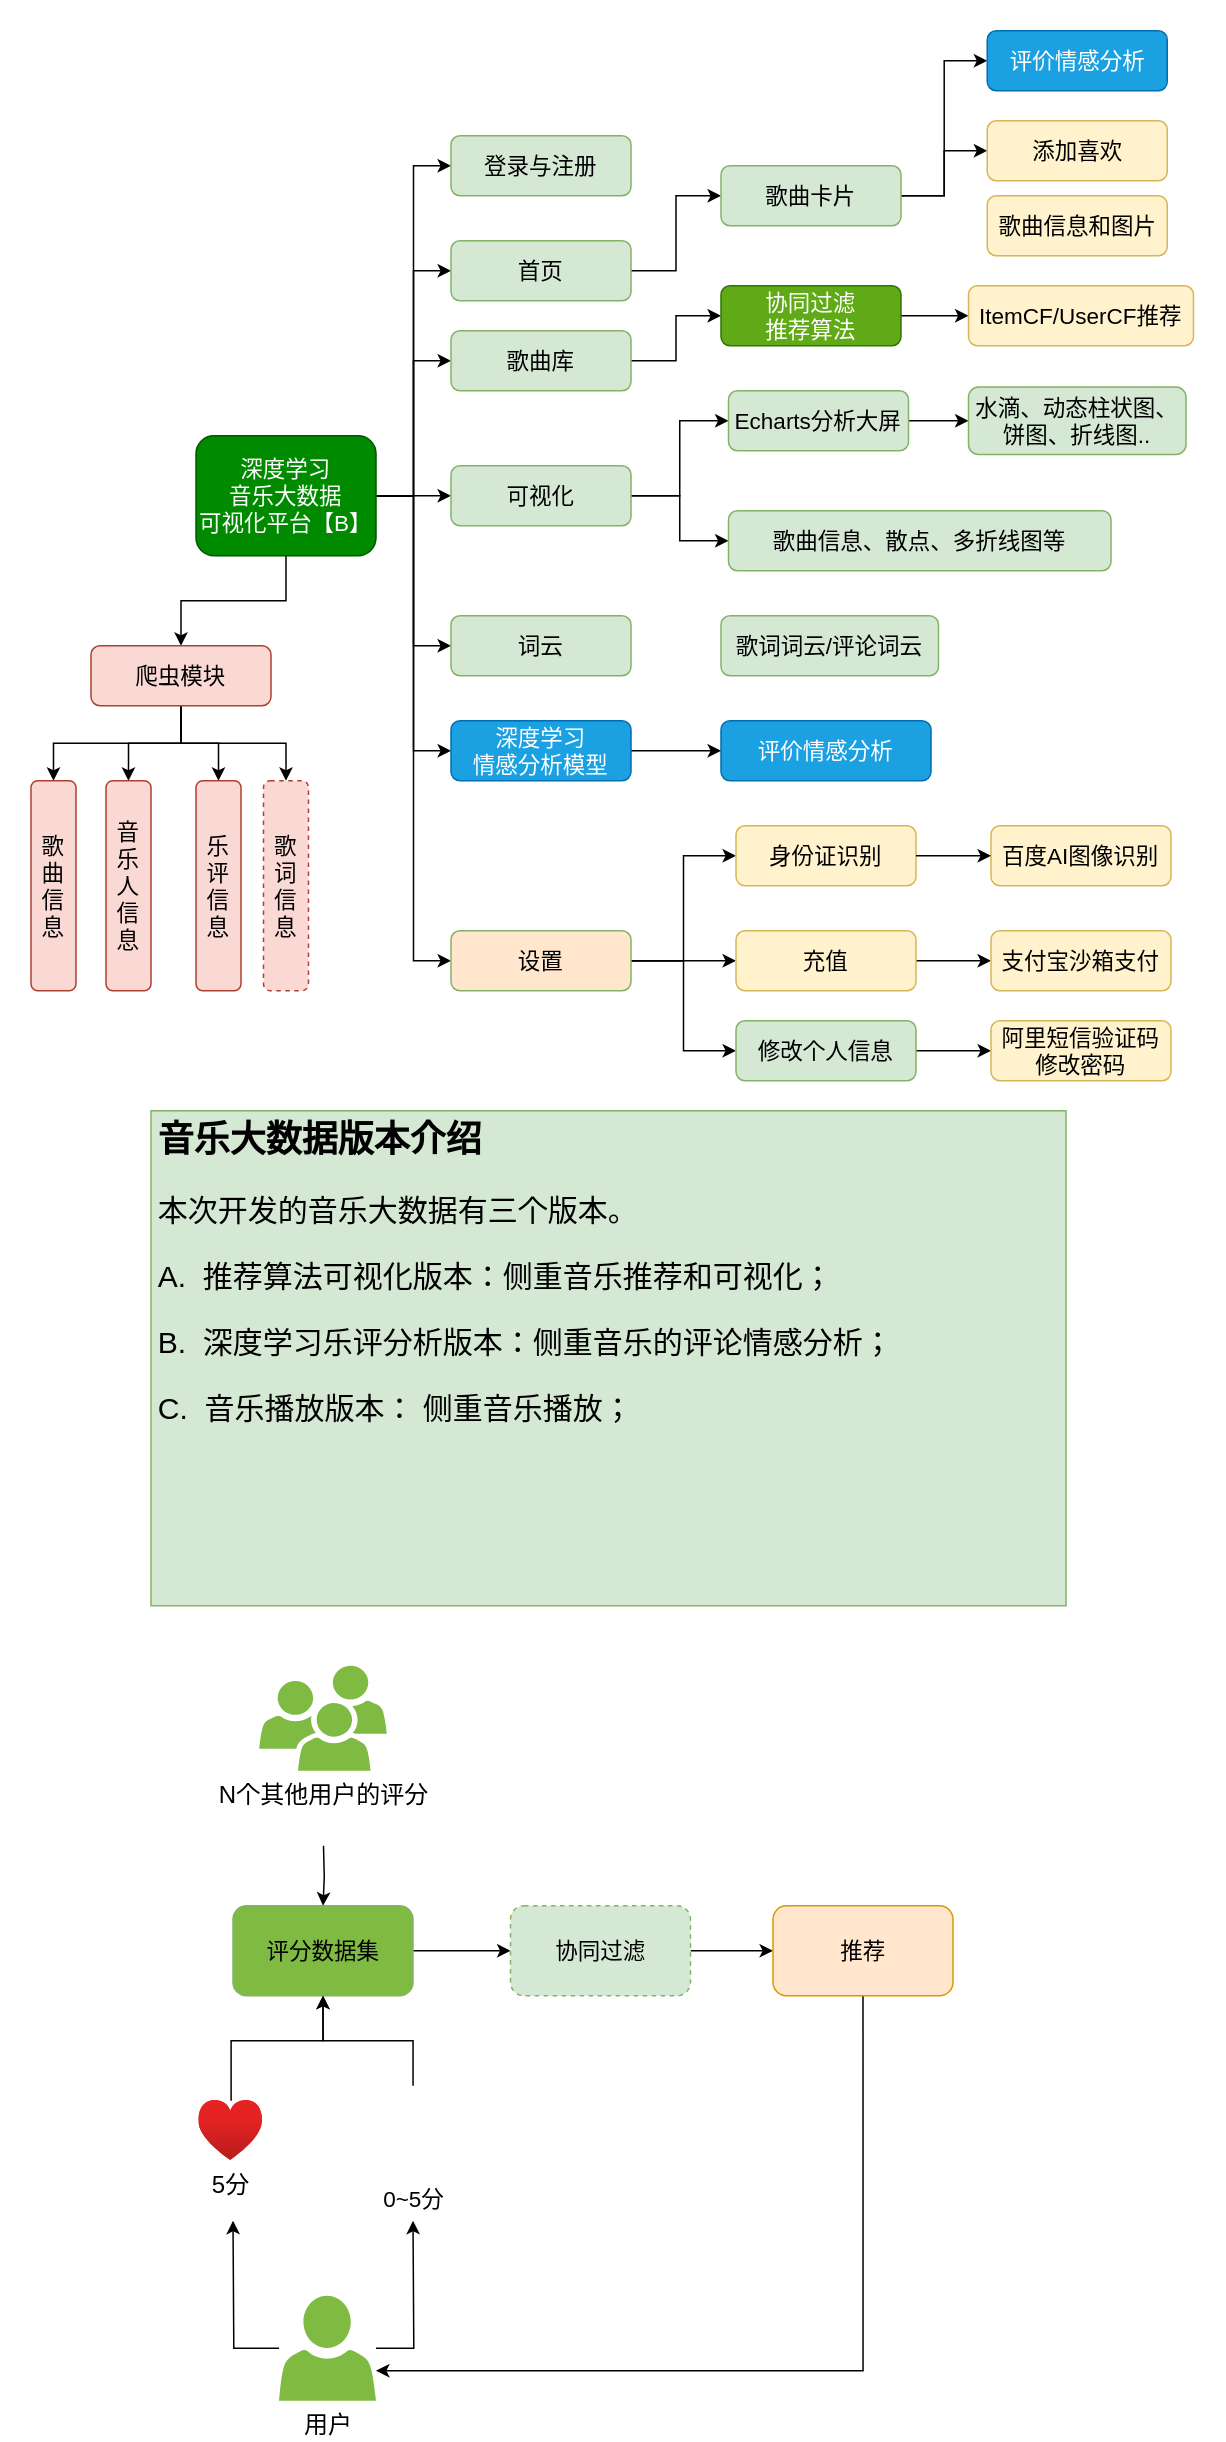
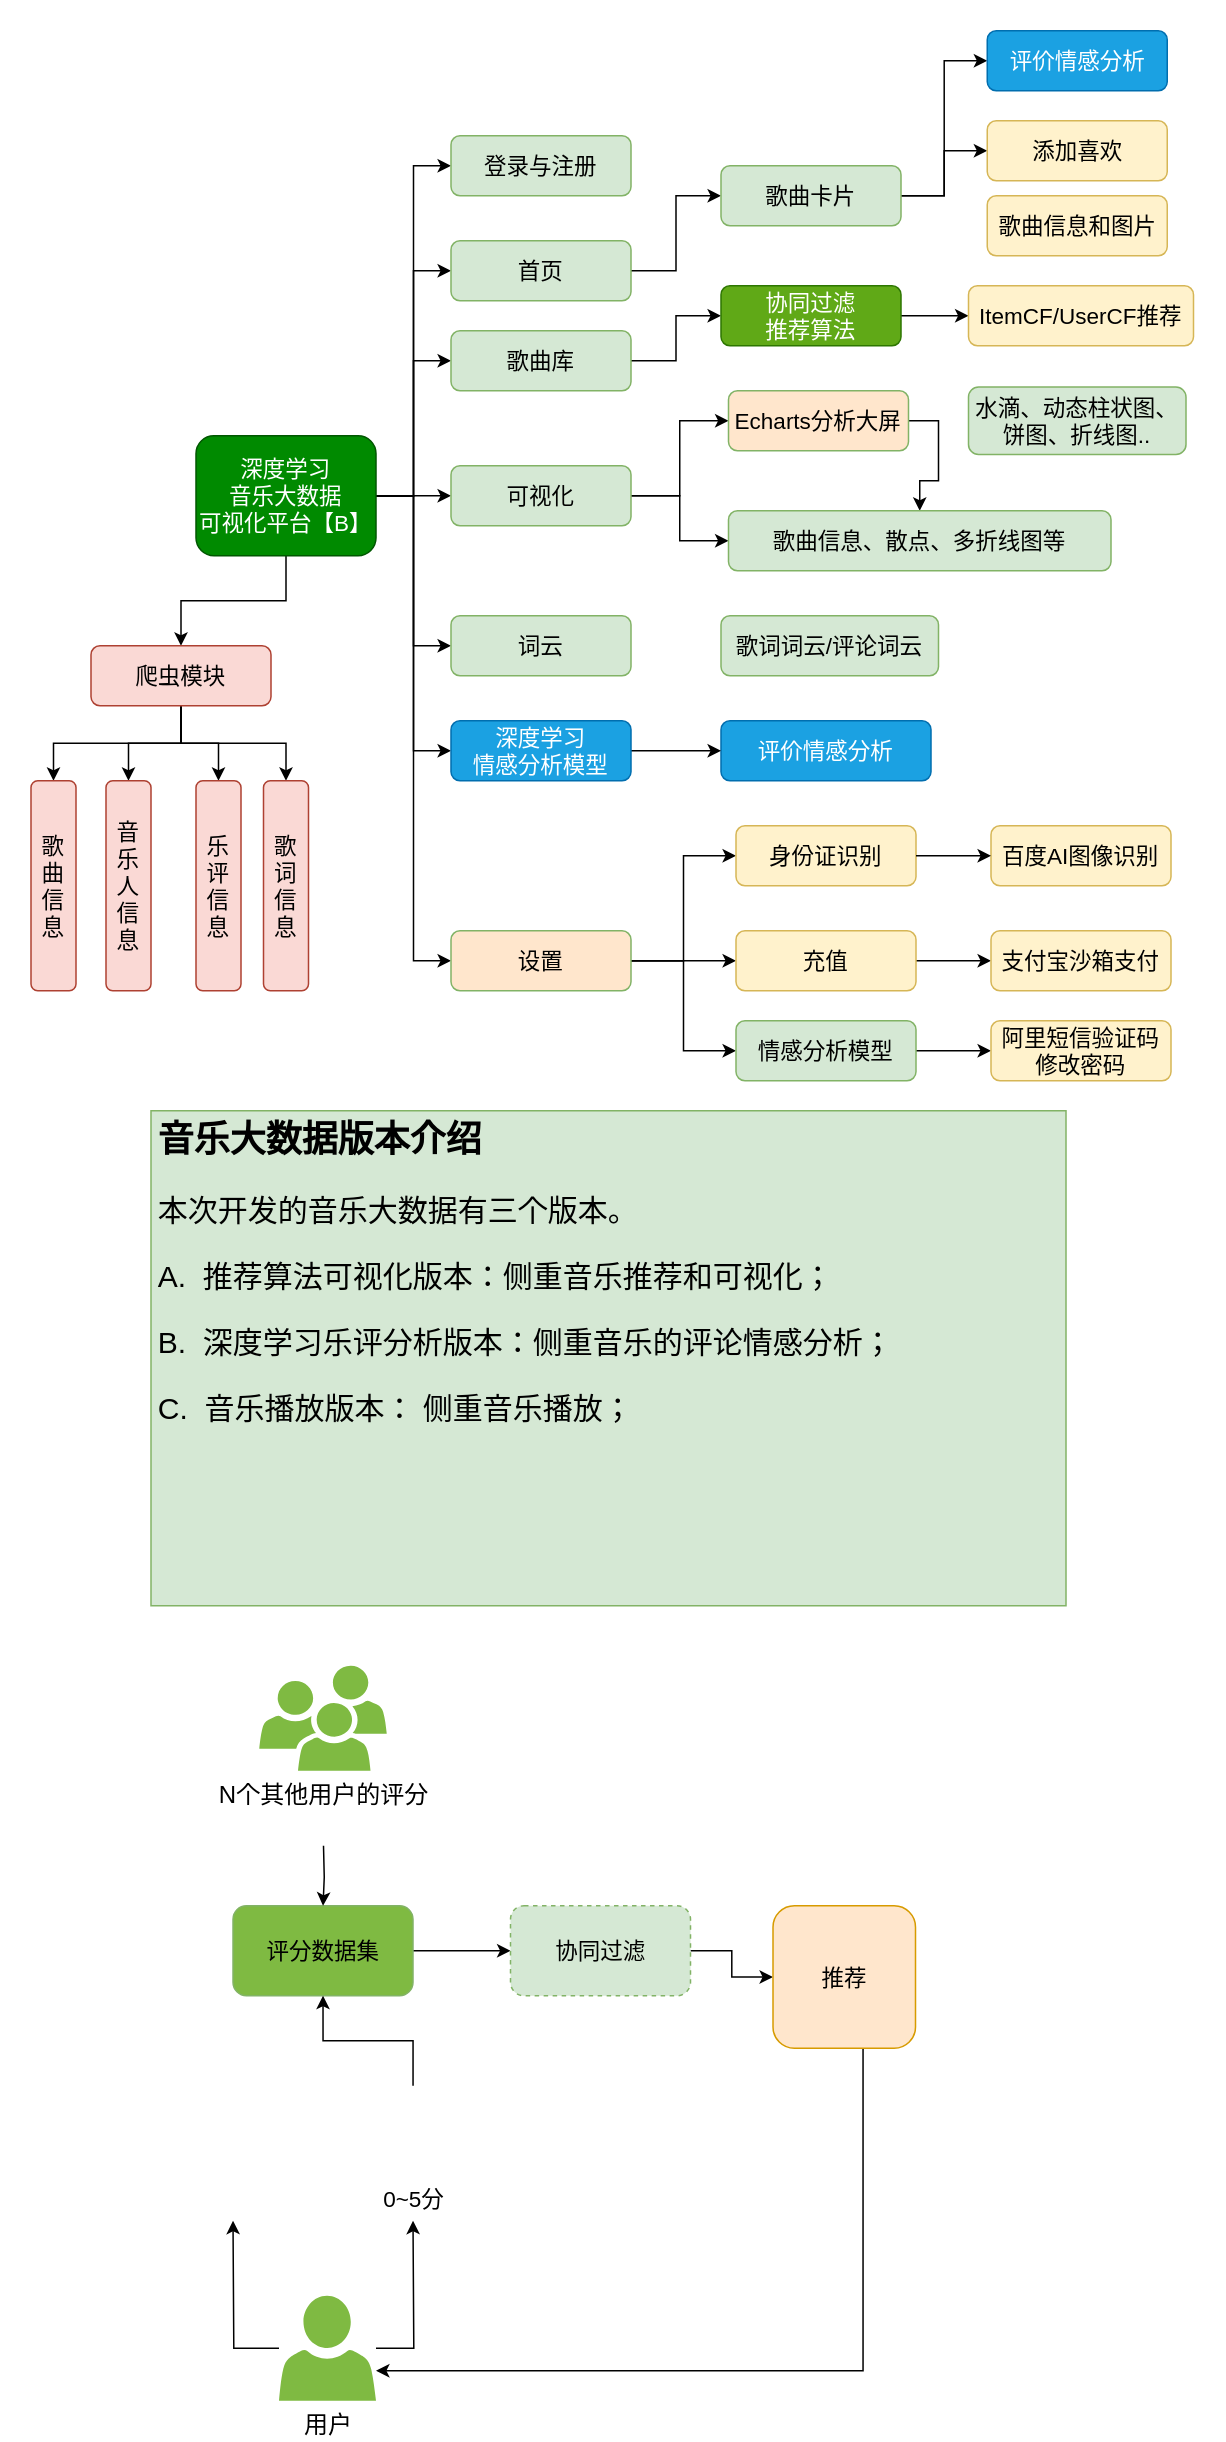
- <mxCell id="27" value="Echarts分析大屏" style="rounded=1;whiteSpace=wrap;html=1;fontSize=15;fillColor=#d5e8d4;strokeColor=#82b366;" parent="1" vertex="1"><mxGeometry x="485" y="260" width="120" height="40" as="geometry" /></mxCell>
+ <mxCell id="27" value="Echarts分析大屏" style="rounded=1;whiteSpace=wrap;html=1;fontSize=15;fillColor=#ffe6cc;strokeColor=#82b366;" parent="1" vertex="1"><mxGeometry x="485" y="260" width="120" height="40" as="geometry" /></mxCell>
- <mxCell id="26" style="edgeStyle=orthogonalEdgeStyle;rounded=0;orthogonalLoop=1;jettySize=auto;html=1;exitX=1;exitY=0.5;exitDx=0;exitDy=0;entryX=0;entryY=0.5;entryDx=0;entryDy=0;" parent="1" source="27" target="41" edge="1"><mxGeometry relative="1" as="geometry" /></mxCell>
+ <mxCell id="26" style="edgeStyle=orthogonalEdgeStyle;rounded=0;orthogonalLoop=1;jettySize=auto;html=1;exitX=1;exitY=0.5;exitDx=0;exitDy=0;" parent="1" source="27" target="54" edge="1"><mxGeometry relative="1" as="geometry" /></mxCell>
- <mxCell id="52" value="歌词信息" style="rounded=1;whiteSpace=wrap;html=1;fontSize=15;fillColor=#fad9d5;strokeColor=#ae4132;dashed=1;" parent="1" vertex="1"><mxGeometry x="175" y="520" width="30" height="140" as="geometry" /></mxCell>
+ <mxCell id="52" value="歌词信息" style="rounded=1;whiteSpace=wrap;html=1;fontSize=15;fillColor=#fad9d5;strokeColor=#ae4132;" parent="1" vertex="1"><mxGeometry x="175" y="520" width="30" height="140" as="geometry" /></mxCell>
- <mxCell id="35" value="修改个人信息" style="rounded=1;whiteSpace=wrap;html=1;fontSize=15;fillColor=#d5e8d4;strokeColor=#82b366;" parent="1" vertex="1"><mxGeometry x="490" y="680" width="120" height="40" as="geometry" /></mxCell>
+ <mxCell id="35" value="情感分析模型" style="rounded=1;whiteSpace=wrap;html=1;fontSize=15;fillColor=#d5e8d4;strokeColor=#82b366;" parent="1" vertex="1"><mxGeometry x="490" y="680" width="120" height="40" as="geometry" /></mxCell>
- <mxCell id="65" value="推荐" style="rounded=1;whiteSpace=wrap;html=1;fontSize=15;fillColor=#ffe6cc;strokeColor=#d79b00;" vertex="1" parent="1"><mxGeometry x="514.67" y="1270" width="120" height="60" as="geometry" /></mxCell>
+ <mxCell id="65" value="推荐" style="rounded=1;whiteSpace=wrap;html=1;fontSize=15;fillColor=#ffe6cc;strokeColor=#d79b00;" vertex="1" parent="1"><mxGeometry x="514.67" y="1270" width="95" height="95" as="geometry" /></mxCell>
- <mxCell id="66" style="edgeStyle=orthogonalEdgeStyle;rounded=0;orthogonalLoop=1;jettySize=auto;html=1;entryX=0.5;entryY=1;entryDx=0;entryDy=0;fontSize=16;" edge="1" parent="1" source="67" target="61"><mxGeometry relative="1" as="geometry"><Array as="points"><mxPoint x="153.67" y="1360" /><mxPoint x="214.67" y="1360" /></Array></mxGeometry></mxCell>
- <mxCell id="67" value="5分" style="aspect=fixed;html=1;points=[];align=center;image;fontSize=16;image=img/lib/azure2/general/Heart.svg;" vertex="1" parent="1"><mxGeometry x="132" y="1400" width="42.67" height="40" as="geometry" /></mxCell>
